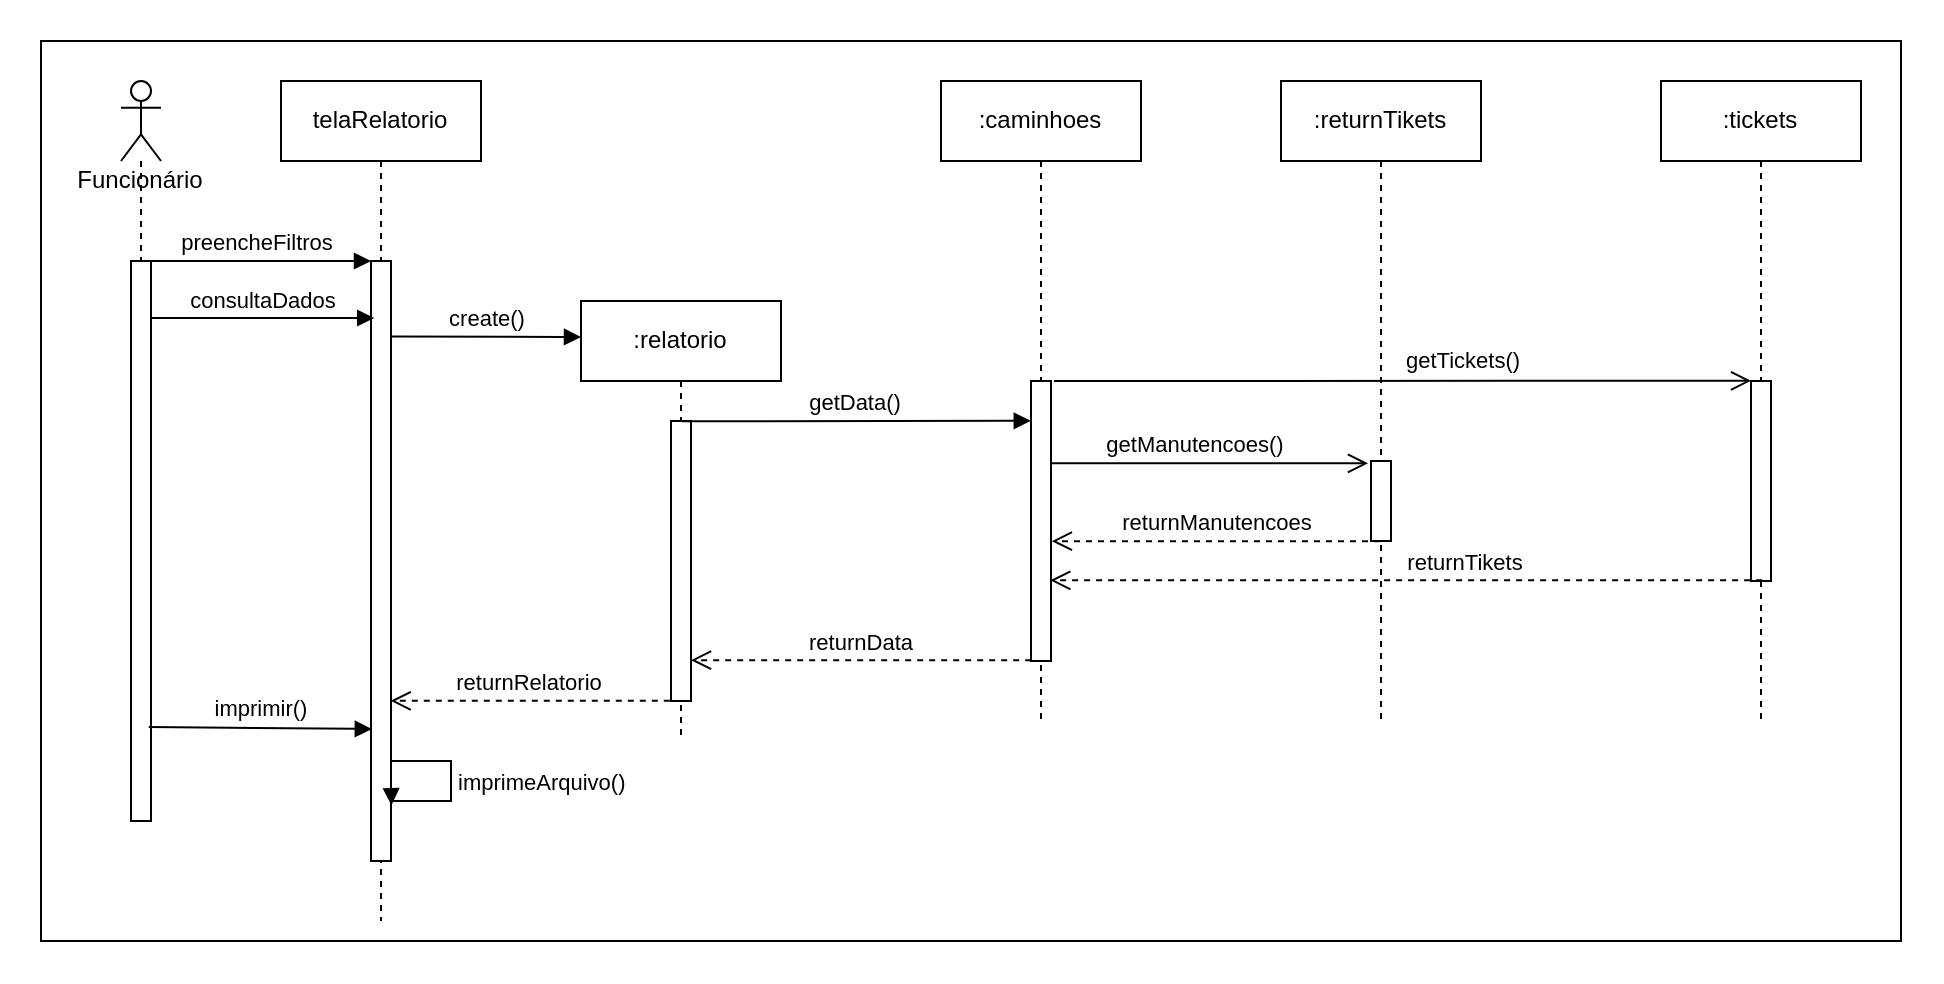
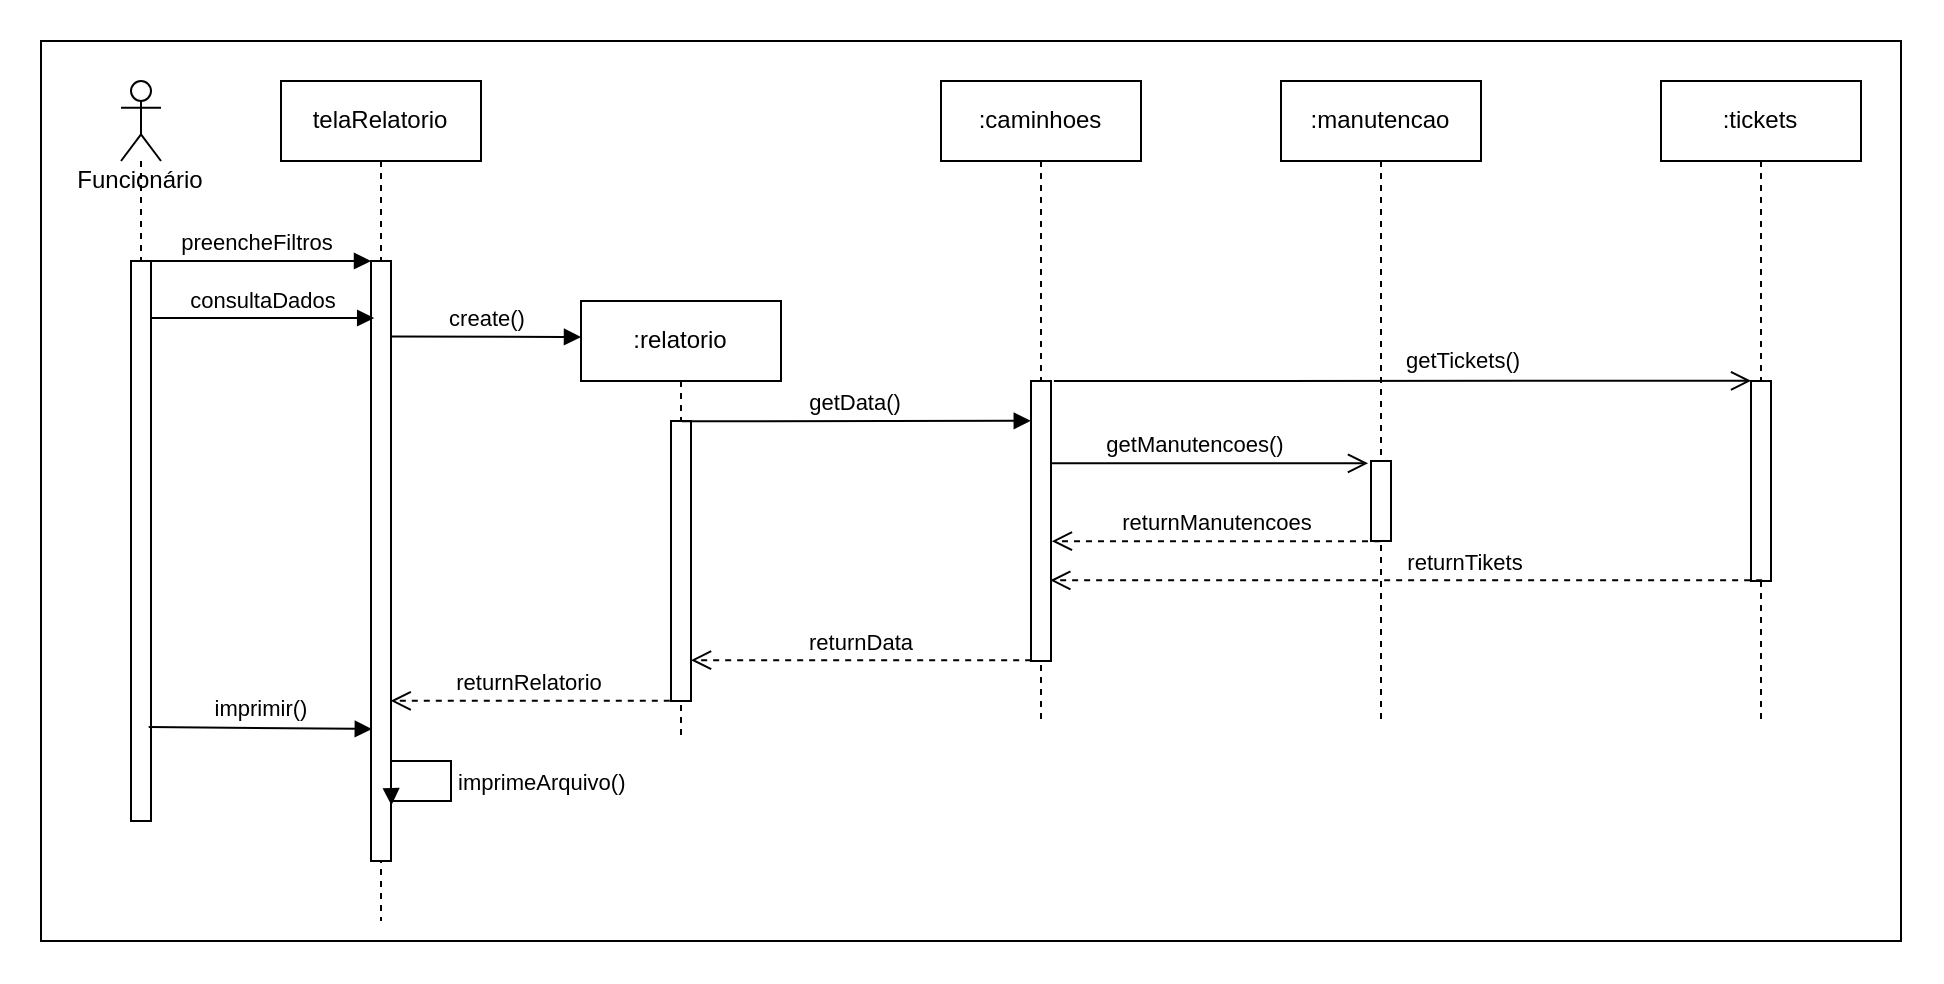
- <mxCell id="12" value=":returnTikets" style="shape=umlLifeline;perimeter=lifelinePerimeter;whiteSpace=wrap;html=1;container=1;collapsible=0;recursiveResize=0;outlineConnect=0;" parent="1" vertex="1"><mxGeometry x="640" y="40" width="100" height="320" as="geometry" /></mxCell>
+ <mxCell id="12" value=":manutencao" style="shape=umlLifeline;perimeter=lifelinePerimeter;whiteSpace=wrap;html=1;container=1;collapsible=0;recursiveResize=0;outlineConnect=0;" parent="1" vertex="1"><mxGeometry x="640" y="40" width="100" height="320" as="geometry" /></mxCell>
